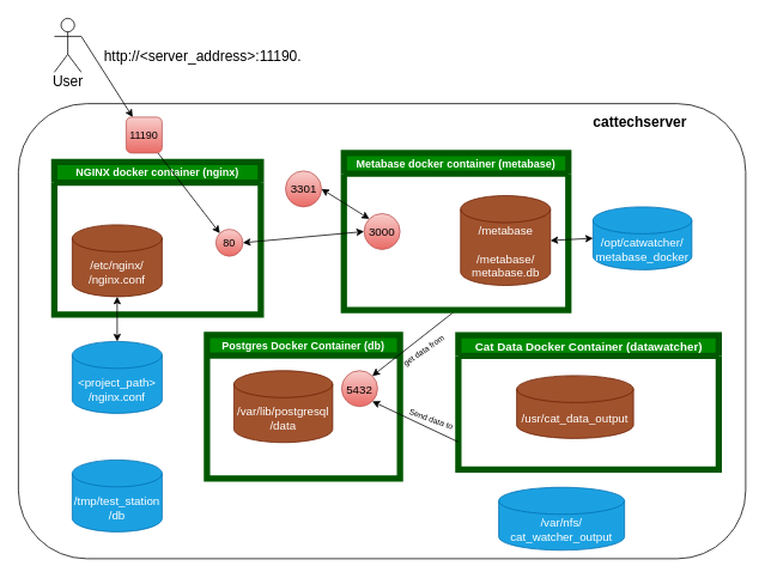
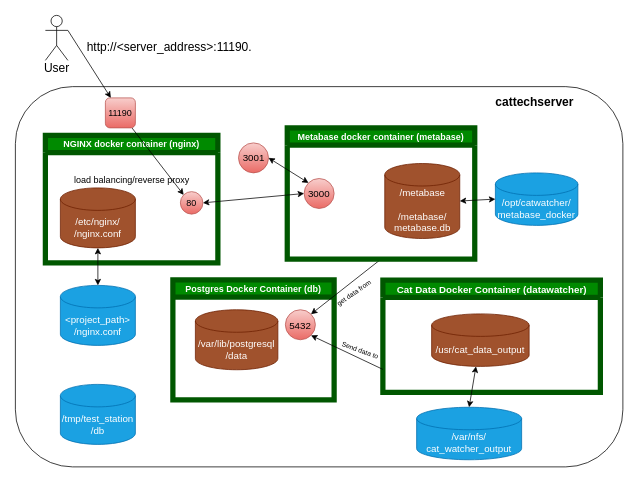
- <mxCell id="28" value="3301" style="ellipse;whiteSpace=wrap;html=1;aspect=fixed;fontSize=13;fillColor=#f8cecc;gradientColor=#ea6b66;strokeColor=#b85450;" parent="1" vertex="1"><mxGeometry x="317.5" y="190" width="40" height="40" as="geometry" /></mxCell>
+ <mxCell id="28" value="3001" style="ellipse;whiteSpace=wrap;html=1;aspect=fixed;fontSize=13;fillColor=#f8cecc;gradientColor=#ea6b66;strokeColor=#b85450;" parent="1" vertex="1"><mxGeometry x="317.5" y="190" width="40" height="40" as="geometry" /></mxCell>
+ <mxCell id="15" value="load balancing/reverse proxy" style="text;html=1;resizable=0;autosize=1;align=center;verticalAlign=middle;points=[];fillColor=none;strokeColor=none;rounded=0;" parent="1" vertex="1"><mxGeometry x="90" y="230" width="170" height="20" as="geometry" /></mxCell>
+ <mxCell id="23" value="" style="endArrow=classic;startArrow=classic;html=1;fontSize=13;exitX=0.5;exitY=0;exitDx=0;exitDy=0;exitPerimeter=0;" parent="1" source="22" target="17" edge="1"><mxGeometry width="50" height="50" relative="1" as="geometry"><mxPoint x="420" y="670" as="sourcePoint" /><mxPoint x="470" y="620" as="targetPoint" /></mxGeometry></mxCell>
